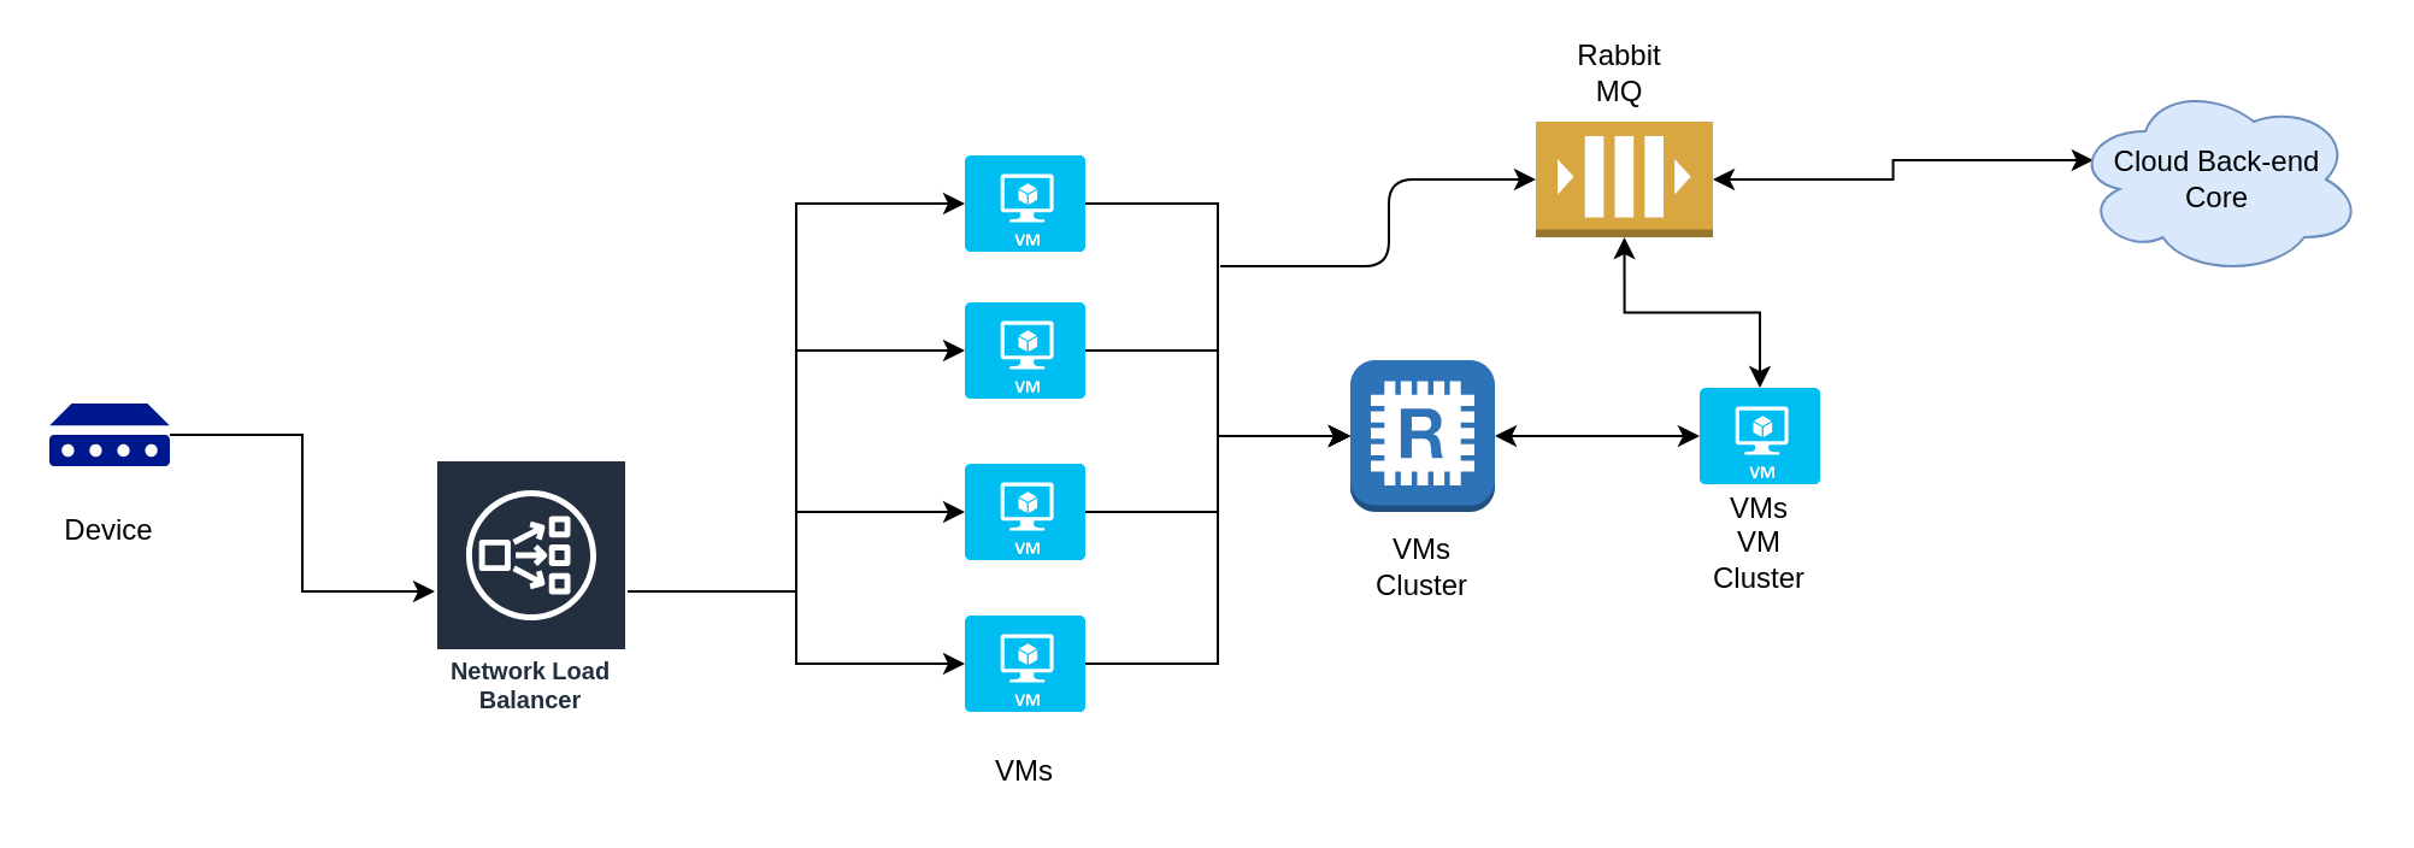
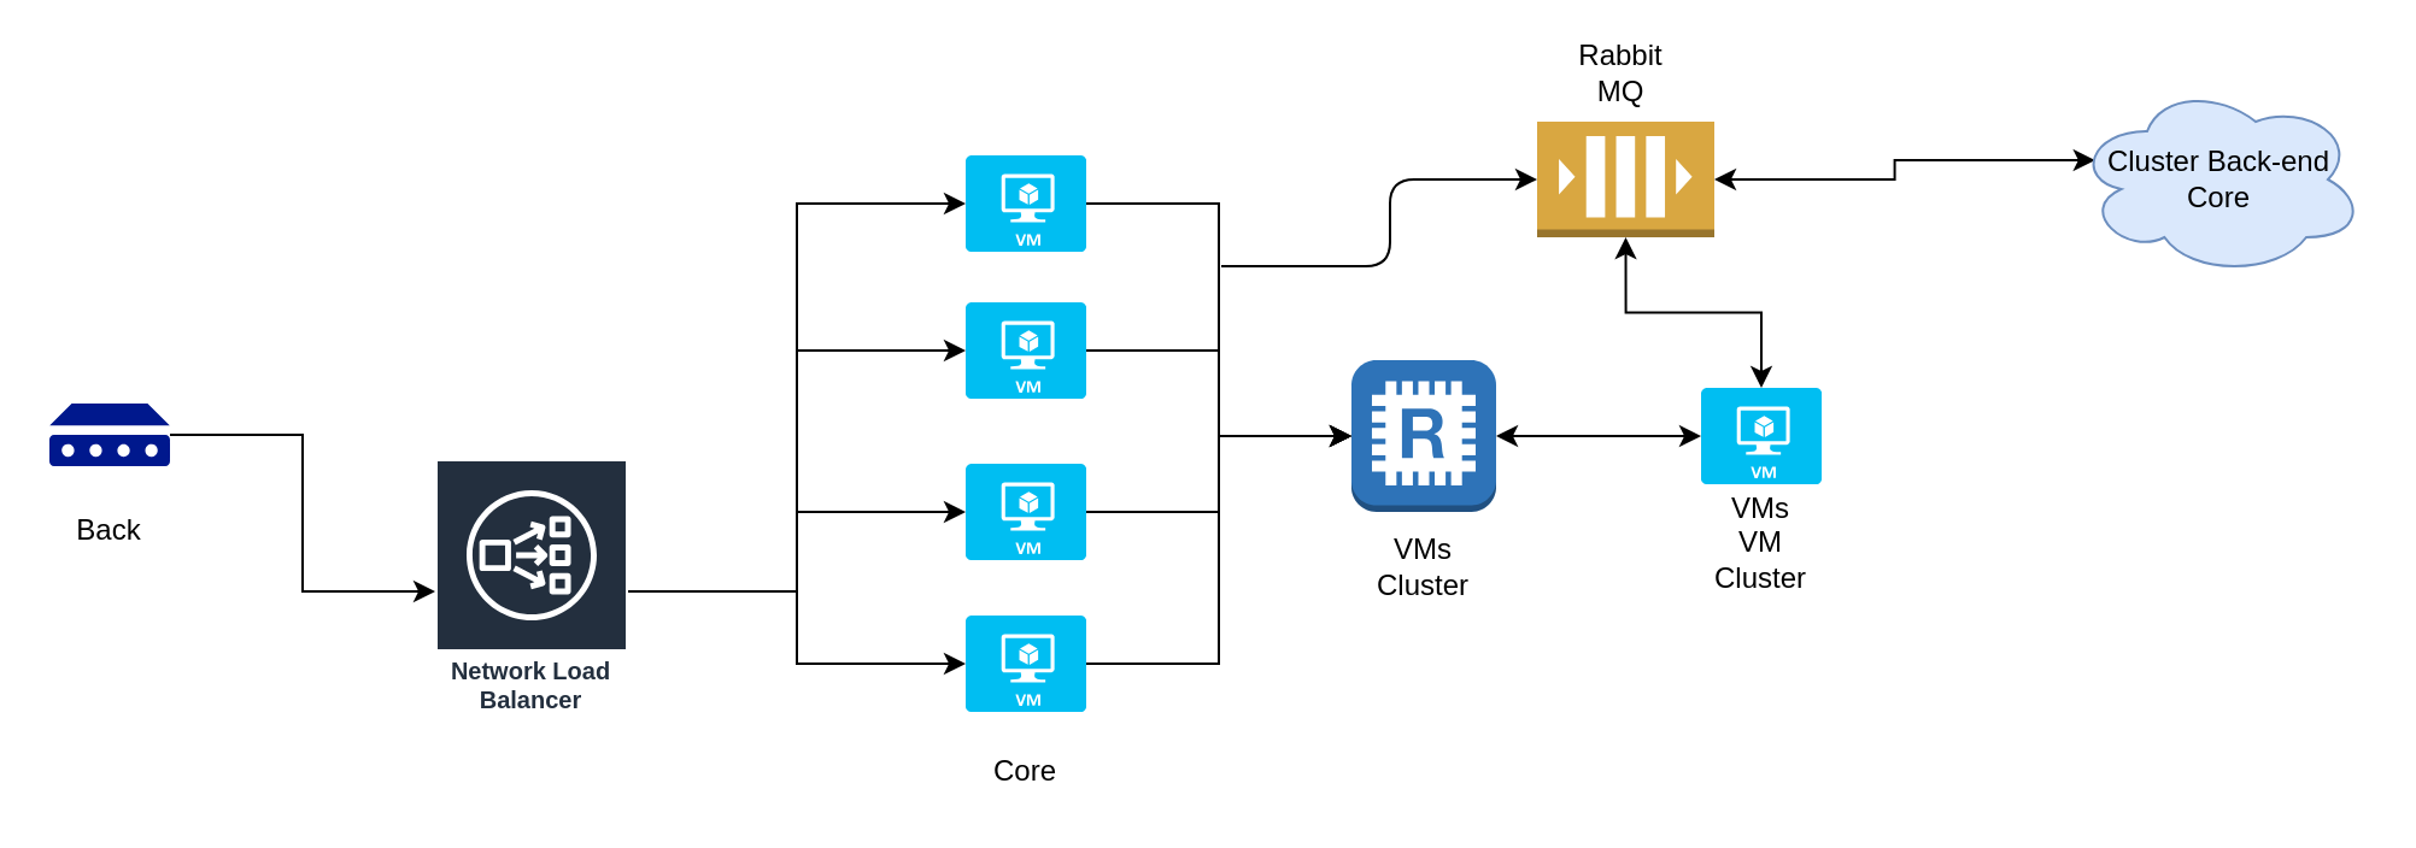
- <mxCell id="29" value="Cloud Back-end&lt;br&gt;Core" style="ellipse;shape=cloud;whiteSpace=wrap;html=1;fillColor=#dae8fc;strokeColor=#6c8ebf;" vertex="1" parent="1"><mxGeometry x="860" y="34" width="120" height="80" as="geometry" /></mxCell>
+ <mxCell id="29" value="Cluster Back-end&lt;br&gt;Core" style="ellipse;shape=cloud;whiteSpace=wrap;html=1;fillColor=#dae8fc;strokeColor=#6c8ebf;" vertex="1" parent="1"><mxGeometry x="860" y="34" width="120" height="80" as="geometry" /></mxCell>
- <mxCell id="9" value="Device" style="text;html=1;strokeColor=none;fillColor=none;align=center;verticalAlign=middle;whiteSpace=wrap;rounded=0;" vertex="1" parent="1"><mxGeometry x="25" y="210" width="40" height="20" as="geometry" /></mxCell>
+ <mxCell id="9" value="Back" style="text;html=1;strokeColor=none;fillColor=none;align=center;verticalAlign=middle;whiteSpace=wrap;rounded=0;" vertex="1" parent="1"><mxGeometry x="25" y="210" width="40" height="20" as="geometry" /></mxCell>
- <mxCell id="18" value="VMs" style="text;html=1;strokeColor=none;fillColor=none;align=center;verticalAlign=middle;whiteSpace=wrap;rounded=0;" vertex="1" parent="1"><mxGeometry x="405" y="310" width="40" height="20" as="geometry" /></mxCell>
+ <mxCell id="18" value="Core" style="text;html=1;strokeColor=none;fillColor=none;align=center;verticalAlign=middle;whiteSpace=wrap;rounded=0;" vertex="1" parent="1"><mxGeometry x="405" y="310" width="40" height="20" as="geometry" /></mxCell>
